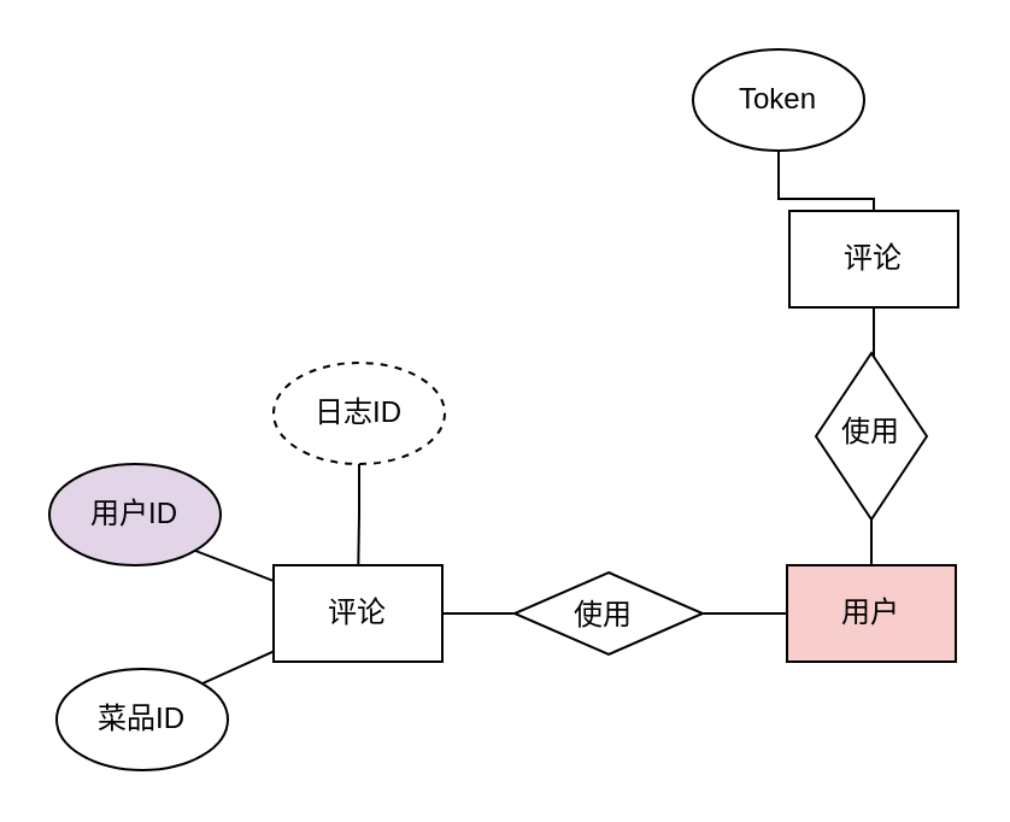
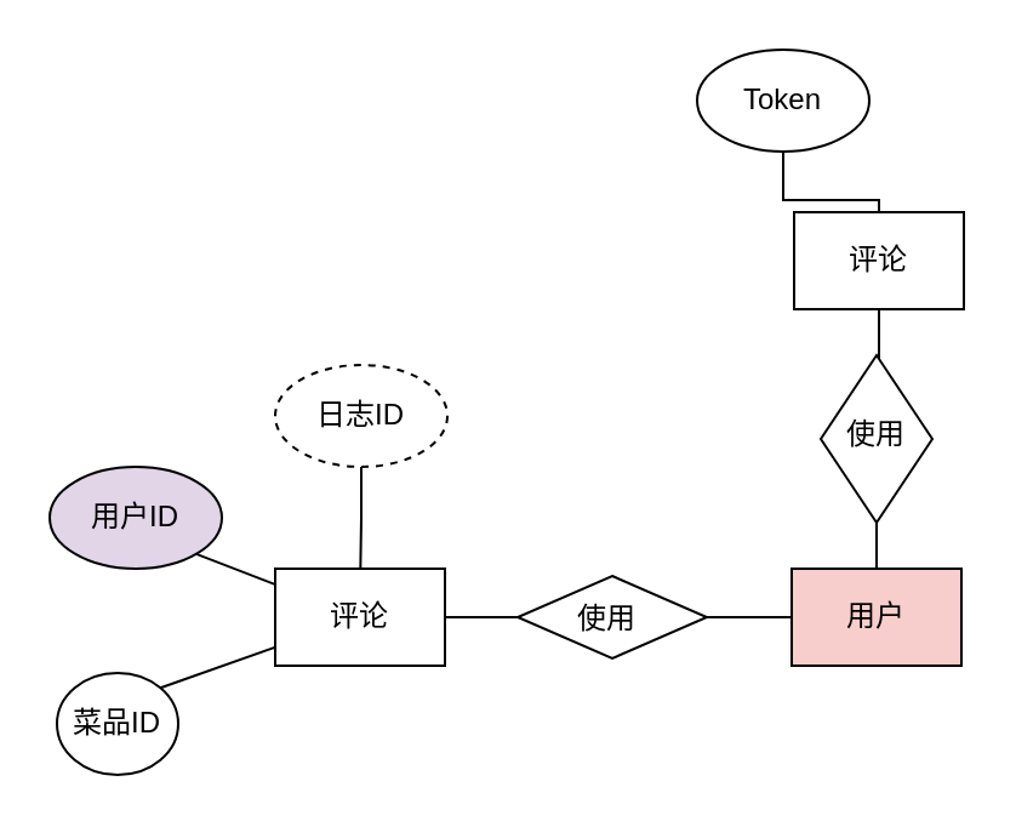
- <mxCell id="5" value="菜品ID" style="ellipse;whiteSpace=wrap;html=1;align=center;" vertex="1" parent="1"><mxGeometry x="23" y="277" width="71" height="42" as="geometry" /></mxCell>
+ <mxCell id="5" value="菜品ID" style="ellipse;whiteSpace=wrap;html=1;align=center;" vertex="1" parent="1"><mxGeometry x="23" y="277" width="50" height="42" as="geometry" /></mxCell>
